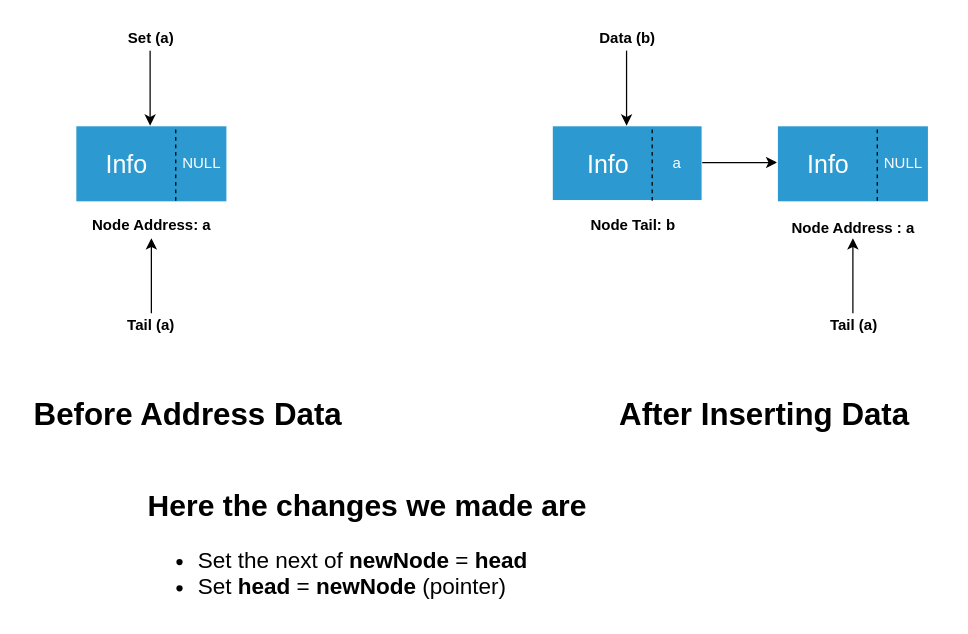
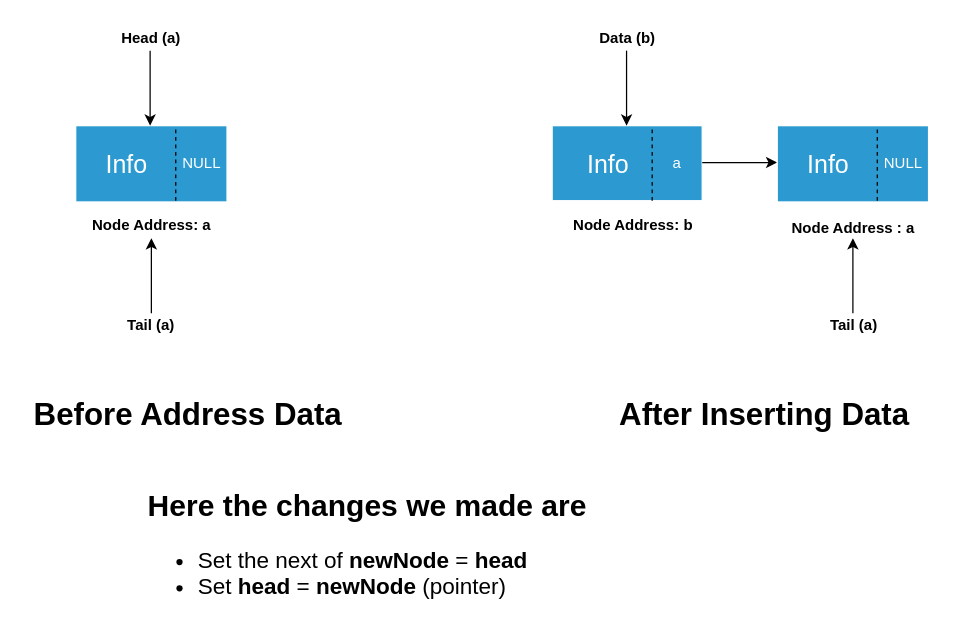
- <mxCell id="21" value="Set (a)" style="text;html=1;strokeColor=none;fillColor=none;align=center;verticalAlign=middle;whiteSpace=wrap;rounded=0;fontStyle=1" parent="1" vertex="1"><mxGeometry x="86" width="69" height="20" as="geometry" y="20" /></mxCell>
+ <mxCell id="21" value="Head (a)" style="text;html=1;strokeColor=none;fillColor=none;align=center;verticalAlign=middle;whiteSpace=wrap;rounded=0;fontStyle=1" parent="1" vertex="1"><mxGeometry x="86" width="69" height="20" as="geometry" y="20" /></mxCell>
- <mxCell id="7" value="Node Tail: b" style="text;html=1;strokeColor=none;fillColor=none;align=center;verticalAlign=middle;whiteSpace=wrap;rounded=0;fontStyle=1" parent="1" vertex="1"><mxGeometry x="451" y="170" width="110" height="20" as="geometry" /></mxCell>
+ <mxCell id="7" value="Node Address: b" style="text;html=1;strokeColor=none;fillColor=none;align=center;verticalAlign=middle;whiteSpace=wrap;rounded=0;fontStyle=1" parent="1" vertex="1"><mxGeometry x="451" y="170" width="110" height="20" as="geometry" /></mxCell>
